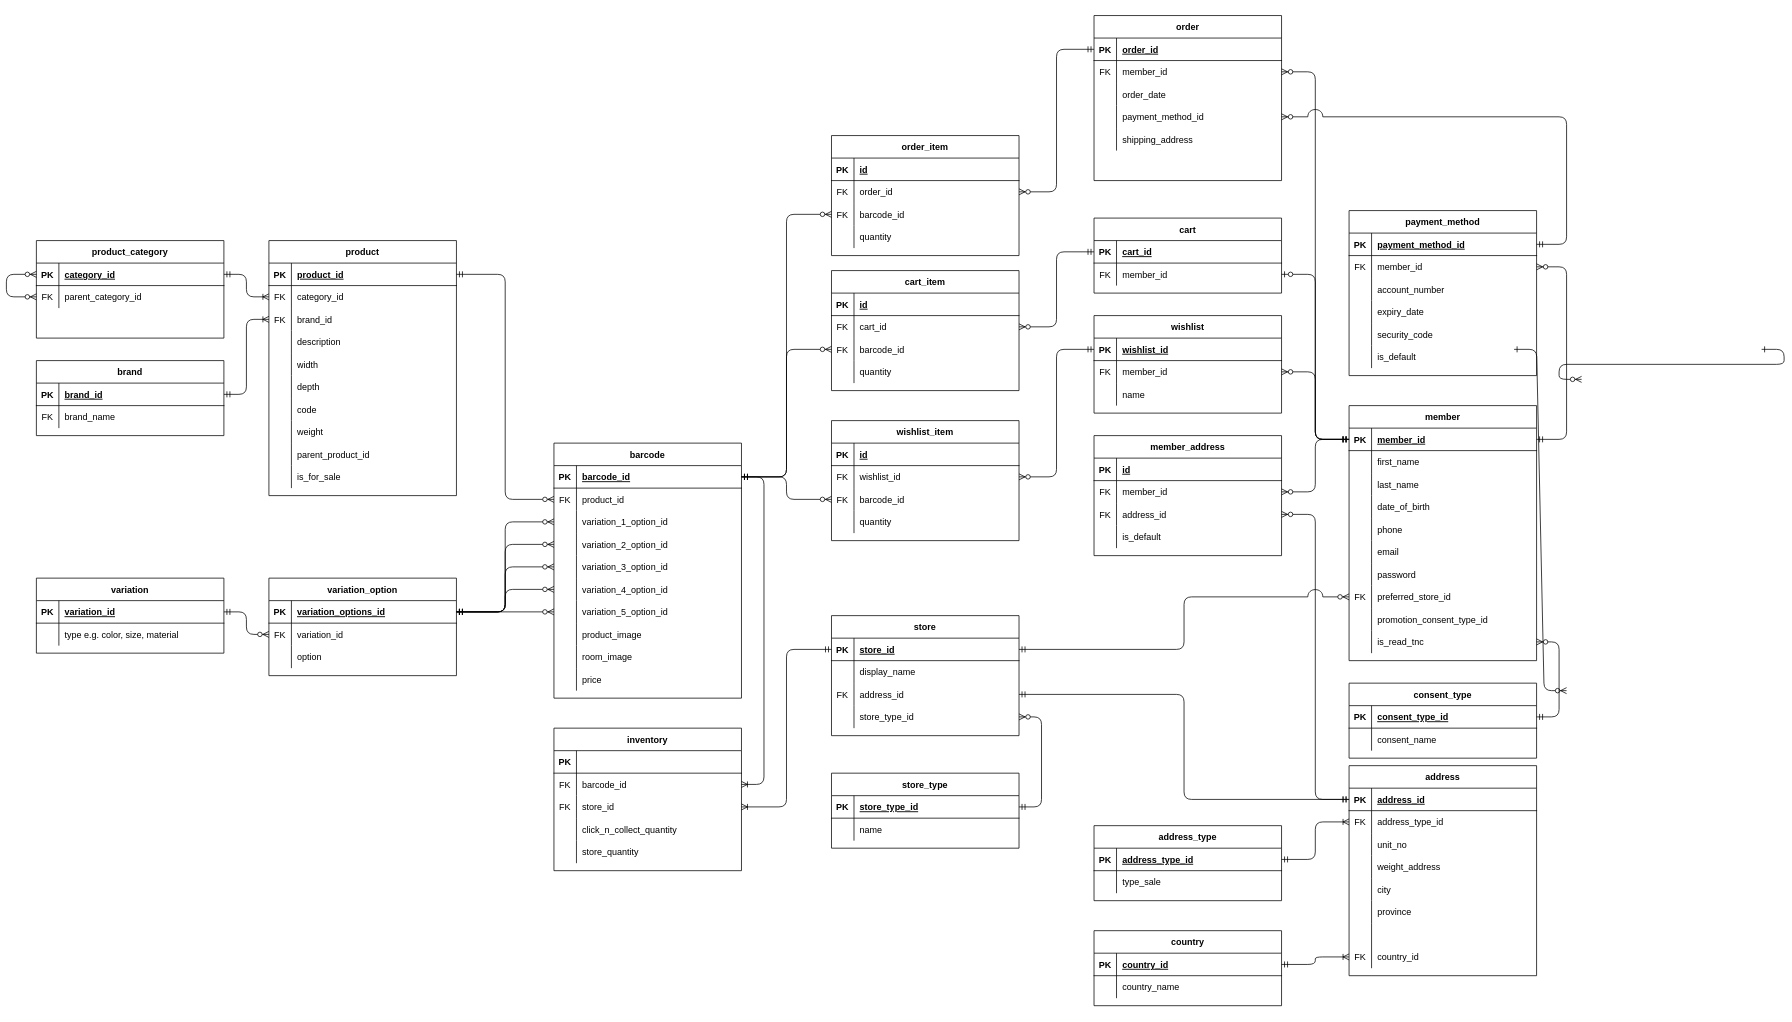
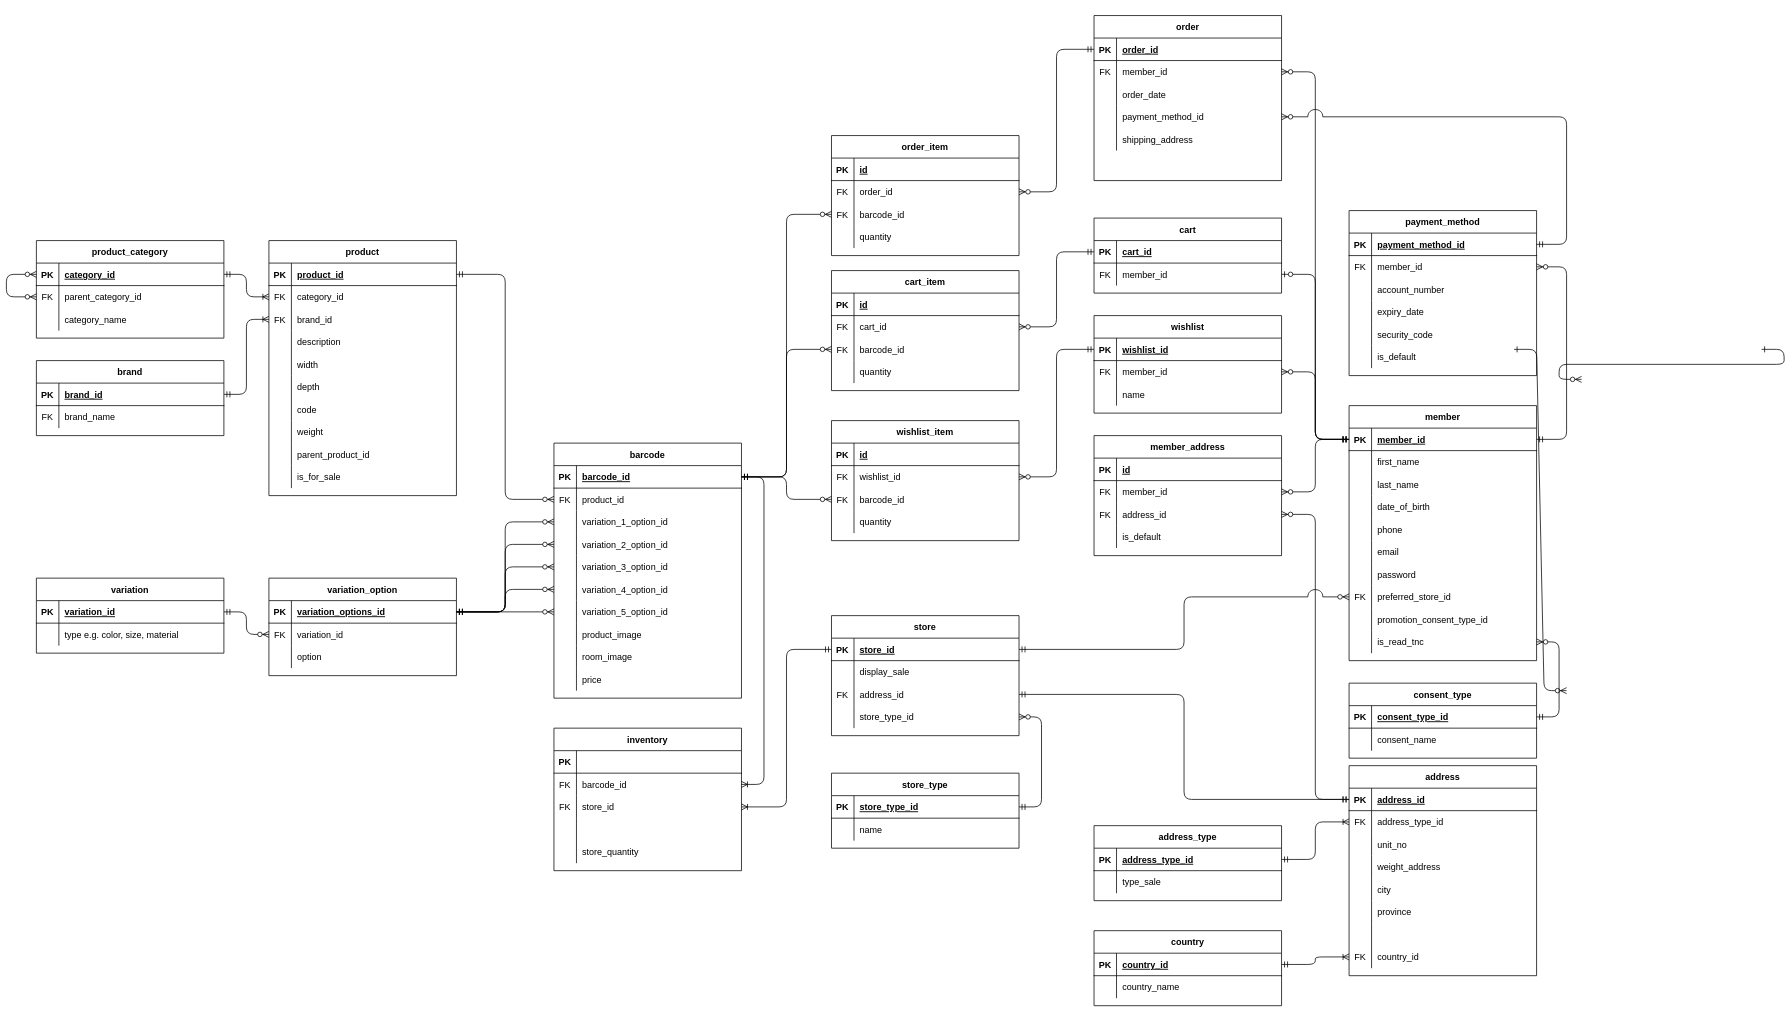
+ <mxCell id="200" value="category_name" style="shape=partialRectangle;overflow=hidden;connectable=0;fillColor=none;top=0;left=0;bottom=0;right=0;align=left;spacingLeft=6;" vertex="1" parent="198"><mxGeometry x="30" width="220" height="30" as="geometry"><mxRectangle width="220" height="30" as="alternateBounds" /></mxGeometry></mxCell>
- <mxCell id="96" value="display_name" style="shape=partialRectangle;overflow=hidden;connectable=0;fillColor=none;top=0;left=0;bottom=0;right=0;align=left;spacingLeft=6;" vertex="1" parent="94"><mxGeometry x="30" width="220" height="30" as="geometry"><mxRectangle width="220" height="30" as="alternateBounds" /></mxGeometry></mxCell>
+ <mxCell id="96" value="display_sale" style="shape=partialRectangle;overflow=hidden;connectable=0;fillColor=none;top=0;left=0;bottom=0;right=0;align=left;spacingLeft=6;" vertex="1" parent="94"><mxGeometry x="30" width="220" height="30" as="geometry"><mxRectangle width="220" height="30" as="alternateBounds" /></mxGeometry></mxCell>
- <mxCell id="281" value="click_n_collect_quantity" style="shape=partialRectangle;overflow=hidden;connectable=0;fillColor=none;top=0;left=0;bottom=0;right=0;align=left;spacingLeft=6;" vertex="1" parent="279"><mxGeometry x="30" width="220" height="30" as="geometry"><mxRectangle width="220" height="30" as="alternateBounds" /></mxGeometry></mxCell>
